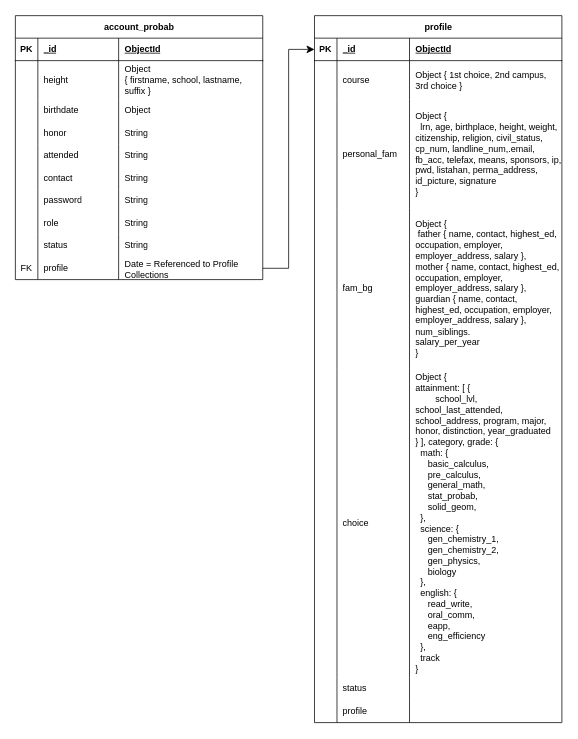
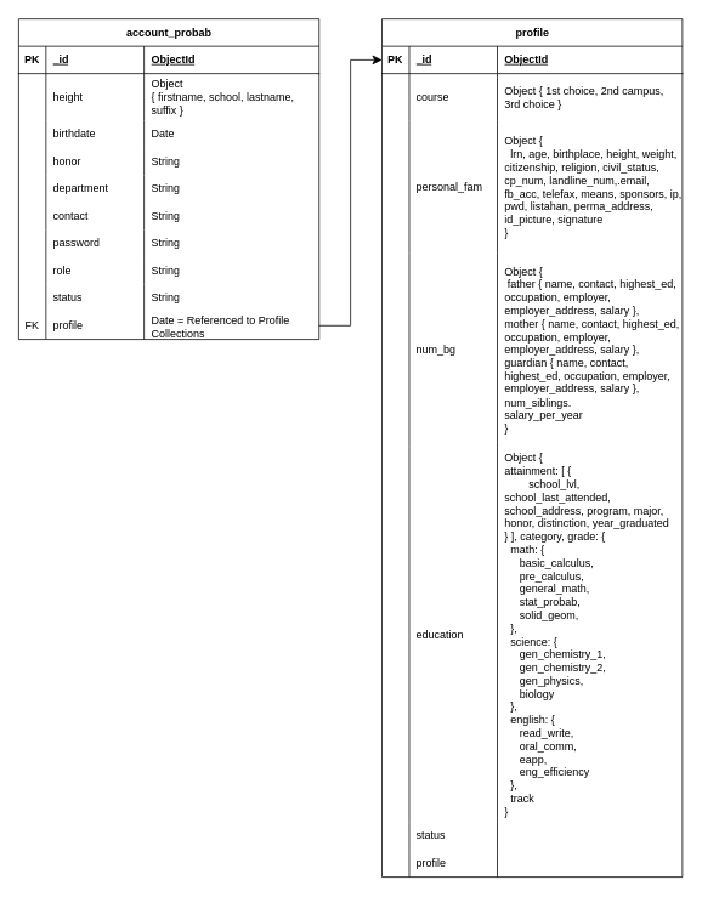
- <mxCell id="14" value="Object" style="shape=partialRectangle;connectable=0;fillColor=none;top=0;left=0;bottom=0;right=0;align=left;spacingLeft=6;overflow=hidden;whiteSpace=wrap;html=1;" vertex="1" parent="11"><mxGeometry x="137.75" width="192.25" height="30" as="geometry"><mxRectangle width="192.25" height="30" as="alternateBounds" /></mxGeometry></mxCell>
+ <mxCell id="14" value="Date" style="shape=partialRectangle;connectable=0;fillColor=none;top=0;left=0;bottom=0;right=0;align=left;spacingLeft=6;overflow=hidden;whiteSpace=wrap;html=1;" vertex="1" parent="11"><mxGeometry x="137.75" width="192.25" height="30" as="geometry"><mxRectangle width="192.25" height="30" as="alternateBounds" /></mxGeometry></mxCell>
- <mxCell id="21" value="attended" style="shape=partialRectangle;connectable=0;fillColor=none;top=0;left=0;bottom=0;right=0;align=left;spacingLeft=6;overflow=hidden;whiteSpace=wrap;html=1;" vertex="1" parent="19"><mxGeometry x="30" width="107.75" height="30" as="geometry"><mxRectangle width="107.75" height="30" as="alternateBounds" /></mxGeometry></mxCell>
+ <mxCell id="21" value="department" style="shape=partialRectangle;connectable=0;fillColor=none;top=0;left=0;bottom=0;right=0;align=left;spacingLeft=6;overflow=hidden;whiteSpace=wrap;html=1;" vertex="1" parent="19"><mxGeometry x="30" width="107.75" height="30" as="geometry"><mxRectangle width="107.75" height="30" as="alternateBounds" /></mxGeometry></mxCell>
- <mxCell id="58" value="fam_bg" style="shape=partialRectangle;connectable=0;fillColor=none;top=0;left=0;bottom=0;right=0;align=left;spacingLeft=6;overflow=hidden;whiteSpace=wrap;html=1;" vertex="1" parent="56"><mxGeometry x="30" width="96.75" height="214" as="geometry"><mxRectangle width="96.75" height="214" as="alternateBounds" /></mxGeometry></mxCell>
+ <mxCell id="58" value="num_bg" style="shape=partialRectangle;connectable=0;fillColor=none;top=0;left=0;bottom=0;right=0;align=left;spacingLeft=6;overflow=hidden;whiteSpace=wrap;html=1;" vertex="1" parent="56"><mxGeometry x="30" width="96.75" height="214" as="geometry"><mxRectangle width="96.75" height="214" as="alternateBounds" /></mxGeometry></mxCell>
- <mxCell id="62" value="choice" style="shape=partialRectangle;connectable=0;fillColor=none;top=0;left=0;bottom=0;right=0;align=left;spacingLeft=6;overflow=hidden;whiteSpace=wrap;html=1;" vertex="1" parent="60"><mxGeometry x="30" width="96.75" height="412" as="geometry"><mxRectangle width="96.75" height="412" as="alternateBounds" /></mxGeometry></mxCell>
+ <mxCell id="62" value="education" style="shape=partialRectangle;connectable=0;fillColor=none;top=0;left=0;bottom=0;right=0;align=left;spacingLeft=6;overflow=hidden;whiteSpace=wrap;html=1;" vertex="1" parent="60"><mxGeometry x="30" width="96.75" height="412" as="geometry"><mxRectangle width="96.75" height="412" as="alternateBounds" /></mxGeometry></mxCell>
